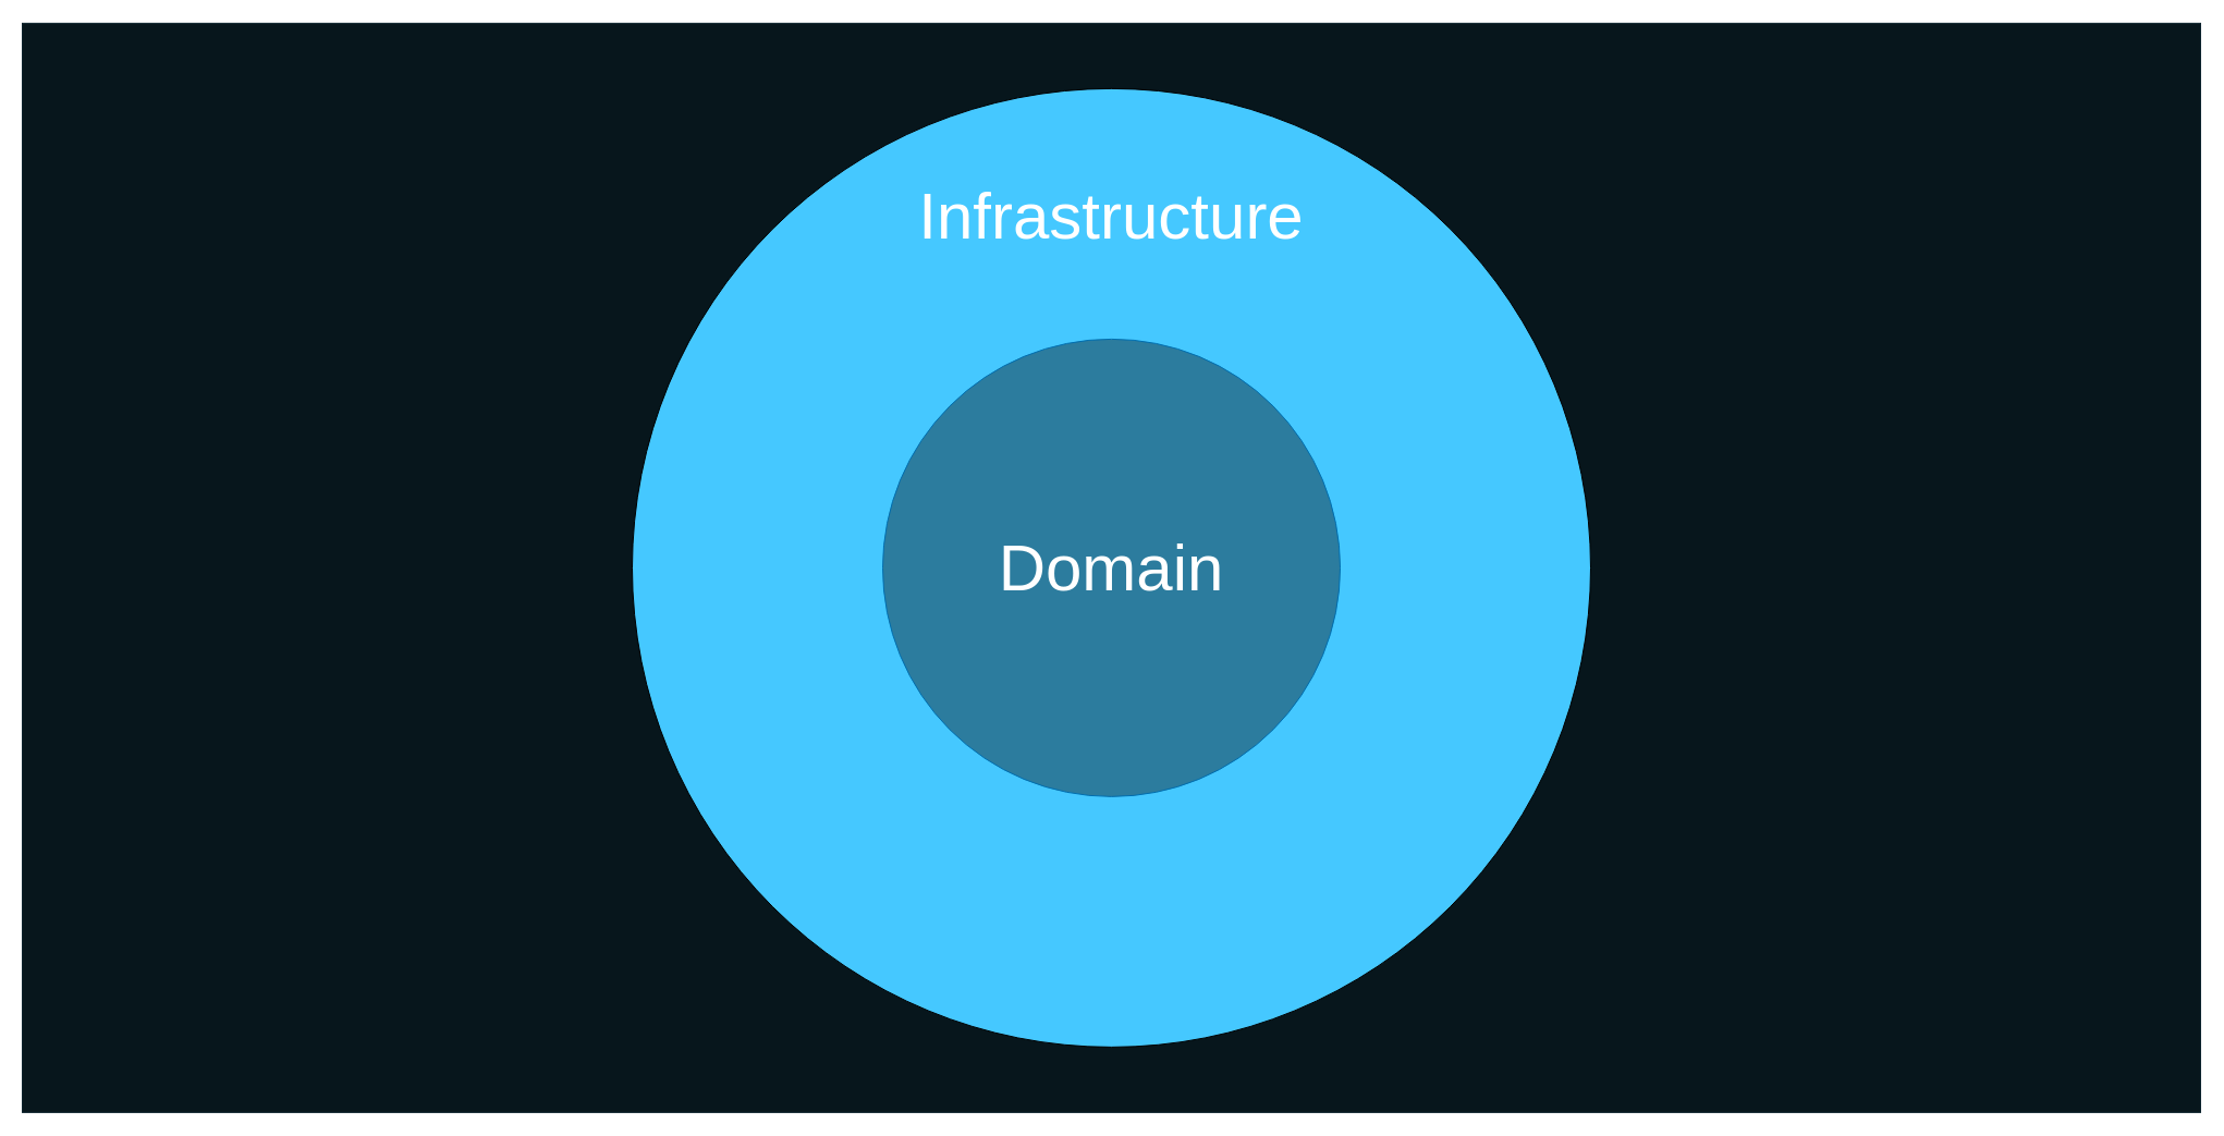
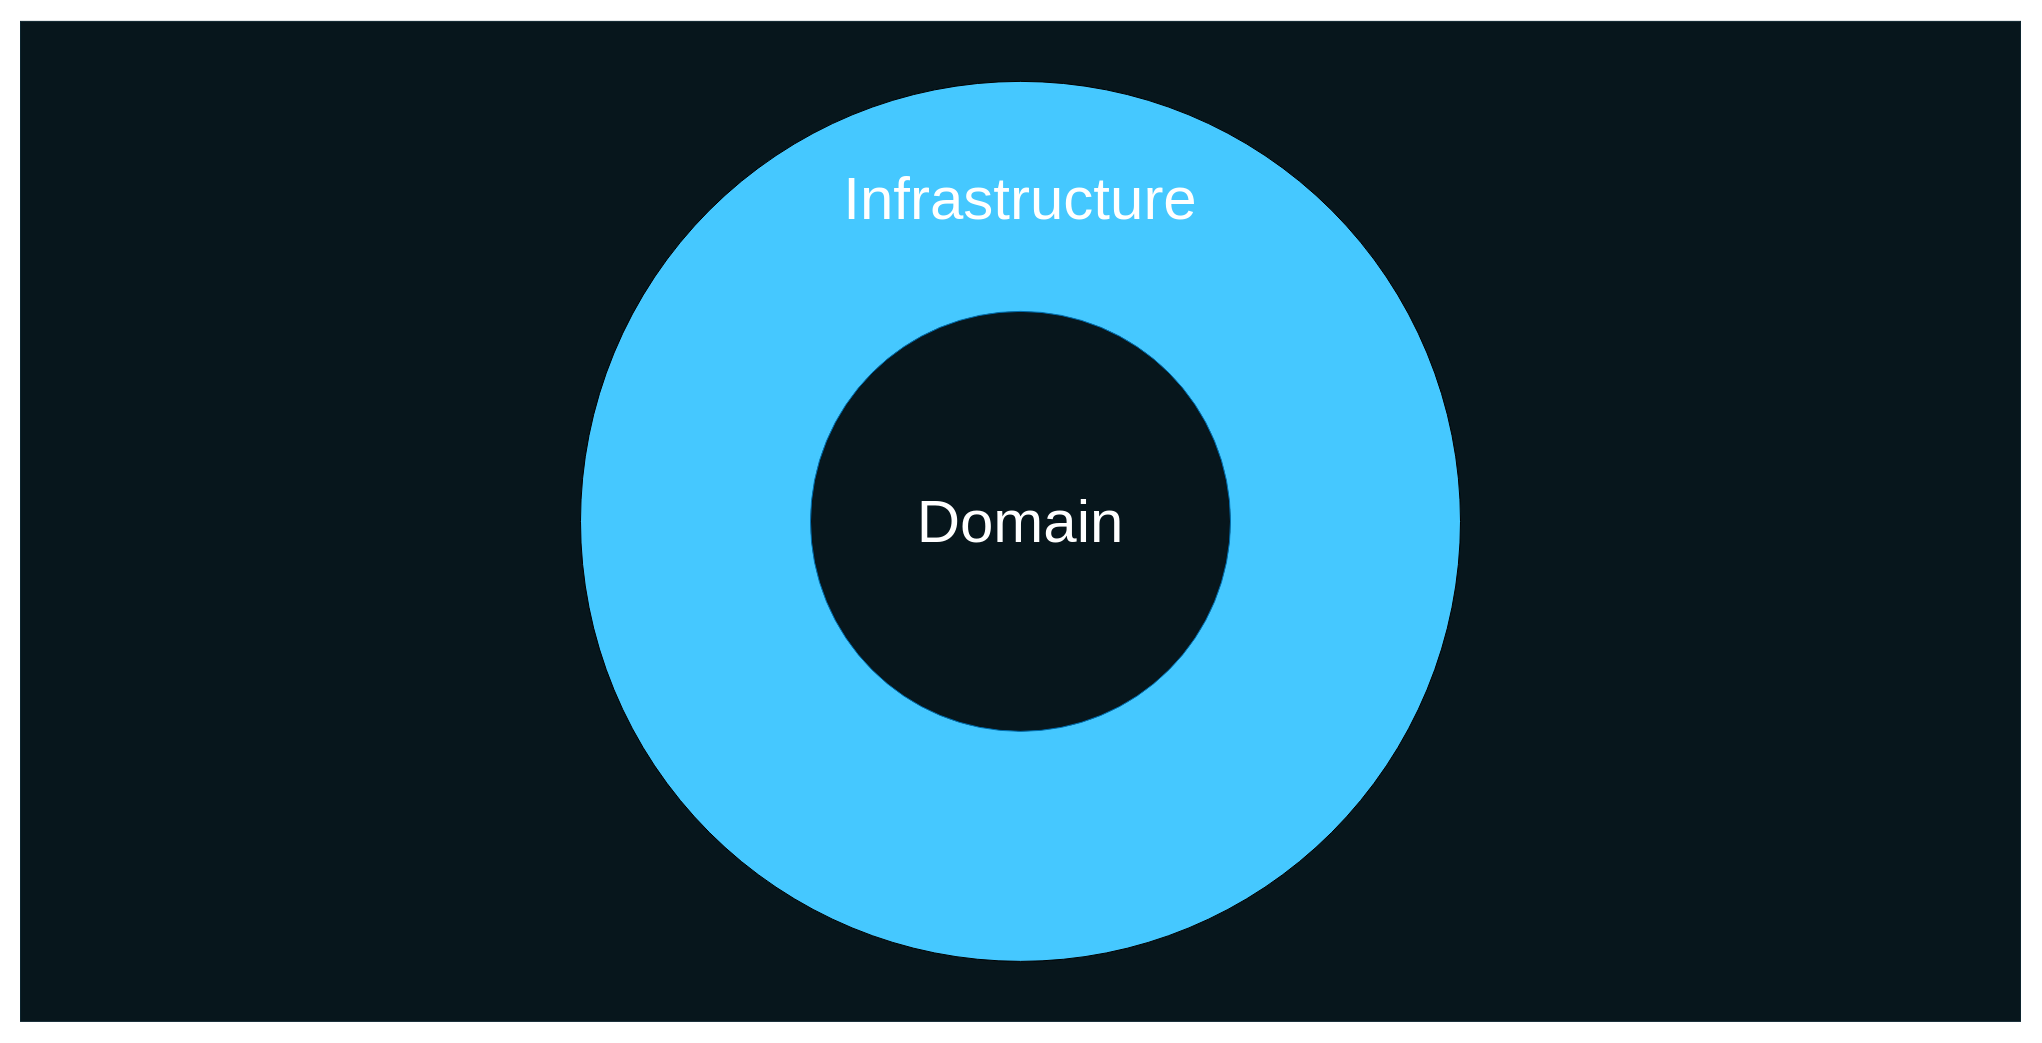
- <mxCell id="4" value="Domain" style="ellipse;whiteSpace=wrap;html=1;aspect=fixed;fillColor=#2C7C9E;fontSize=60;labelPosition=center;verticalLabelPosition=middle;align=center;verticalAlign=middle;strokeColor=#006EAF;fontColor=#ffffff;" parent="1" vertex="1"><mxGeometry x="810" y="310.88" width="420" height="420" as="geometry" /></mxCell>
+ <mxCell id="4" value="Domain" style="ellipse;whiteSpace=wrap;html=1;aspect=fixed;fillColor=#07161c;fontSize=60;labelPosition=center;verticalLabelPosition=middle;align=center;verticalAlign=middle;strokeColor=#006EAF;fontColor=#ffffff;" parent="1" vertex="1"><mxGeometry x="810" y="310.88" width="420" height="420" as="geometry" /></mxCell>
